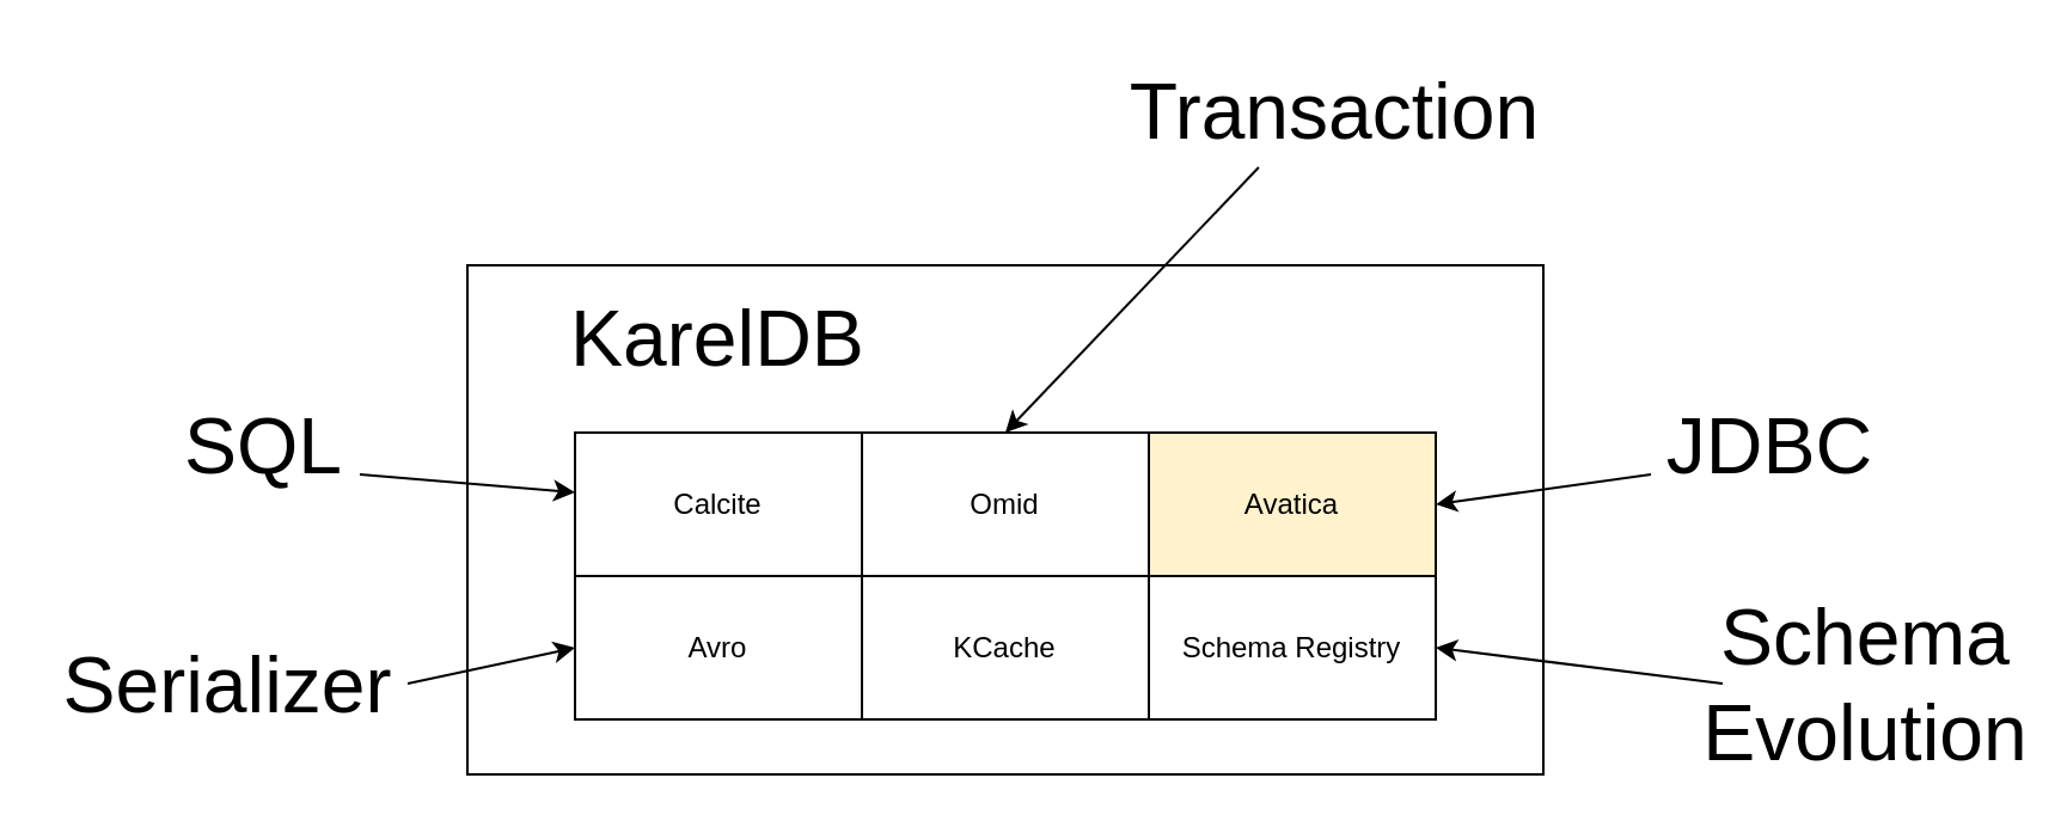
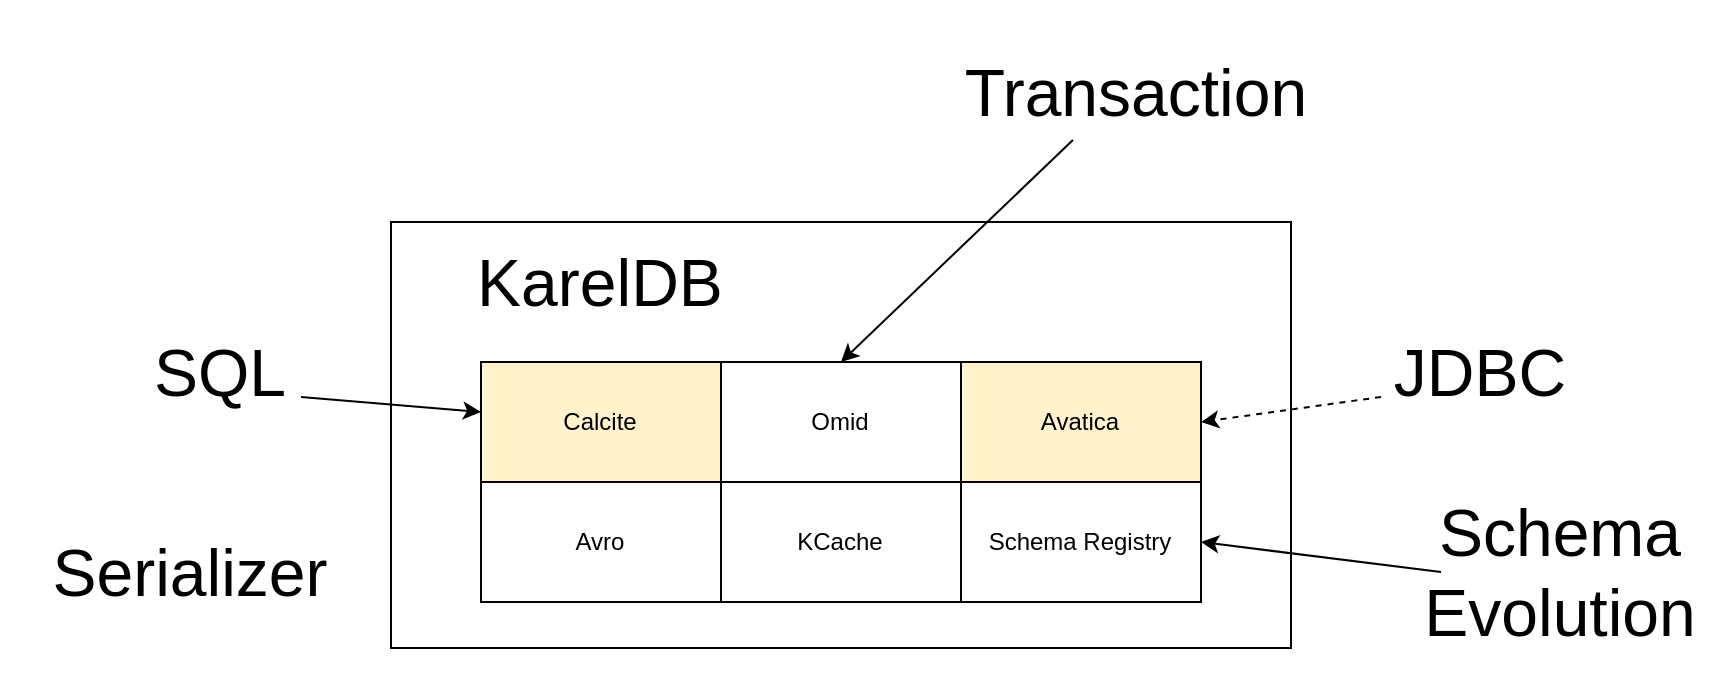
- <mxCell id="14" value="Transaction" style="text;html=1;strokeColor=none;fillColor=none;align=center;verticalAlign=middle;whiteSpace=wrap;rounded=0;fontSize=33;" vertex="1" parent="1"><mxGeometry x="470" y="20.5" width="176" height="50" as="geometry" /></mxCell>
+ <mxCell id="14" value="Transaction" style="text;html=1;strokeColor=none;fillColor=none;align=center;verticalAlign=middle;whiteSpace=wrap;rounded=0;fontSize=33;" vertex="1" parent="1"><mxGeometry x="480" y="20.5" width="176" height="50" as="geometry" /></mxCell>
- <mxCell id="17" value="" style="endArrow=classic;html=1;fontSize=33;exitX=0;exitY=0.75;exitDx=0;exitDy=0;entryX=1;entryY=0.5;entryDx=0;entryDy=0;" edge="1" parent="1" source="16" target="7"><mxGeometry width="50" height="50" relative="1" as="geometry"><mxPoint x="825.968" y="85" as="sourcePoint" /><mxPoint x="710" y="196" as="targetPoint" /></mxGeometry></mxCell>
+ <mxCell id="17" value="" style="endArrow=classic;html=1;fontSize=33;exitX=0;exitY=0.75;exitDx=0;exitDy=0;entryX=1;entryY=0.5;entryDx=0;entryDy=0;dashed=1;" edge="1" parent="1" source="16" target="7"><mxGeometry width="50" height="50" relative="1" as="geometry"><mxPoint x="825.968" y="85" as="sourcePoint" /><mxPoint x="710" y="196" as="targetPoint" /></mxGeometry></mxCell>
- <mxCell id="5" value="Calcite" style="rounded=0;whiteSpace=wrap;html=1;" vertex="1" parent="1"><mxGeometry x="240" y="180.5" width="120" height="60" as="geometry" /></mxCell>
+ <mxCell id="5" value="Calcite" style="rounded=0;whiteSpace=wrap;html=1;fillColor=#fff2cc;" vertex="1" parent="1"><mxGeometry x="240" y="180.5" width="120" height="60" as="geometry" /></mxCell>
- <mxCell id="13" value="" style="endArrow=classic;html=1;fontSize=33;exitX=1;exitY=0.5;exitDx=0;exitDy=0;entryX=0;entryY=0.5;entryDx=0;entryDy=0;" edge="1" parent="1" source="12" target="4"><mxGeometry width="50" height="50" relative="1" as="geometry"><mxPoint x="160" y="280.5" as="sourcePoint" /><mxPoint x="250" y="288" as="targetPoint" /></mxGeometry></mxCell>
